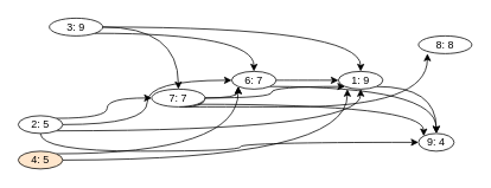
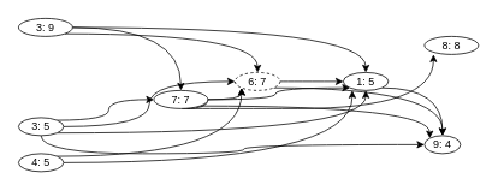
- <mxCell id="12" value="&lt;div&gt;3: 9&lt;/div&gt;" style="ellipse;whiteSpace=wrap;html=1;" vertex="1" parent="1"><mxGeometry x="55" y="20" width="60" height="20" as="geometry" /></mxCell>
+ <mxCell id="12" value="&lt;div&gt;3: 9&lt;/div&gt;" style="ellipse;whiteSpace=wrap;html=1;" vertex="1" parent="1"><mxGeometry x="20" y="20" width="60" height="20" as="geometry" /></mxCell>
- <mxCell id="18" value="6: 7" style="ellipse;whiteSpace=wrap;html=1;" vertex="1" parent="1"><mxGeometry x="260" y="80" width="50" height="20" as="geometry" /></mxCell>
+ <mxCell id="18" value="6: 7" style="ellipse;whiteSpace=wrap;html=1;dashed=1;" vertex="1" parent="1"><mxGeometry x="260" y="80" width="50" height="20" as="geometry" /></mxCell>
- <mxCell id="8" value="&lt;div&gt;1: 9&lt;/div&gt;" style="ellipse;whiteSpace=wrap;html=1;" vertex="1" parent="1"><mxGeometry x="380" y="80" width="50" height="20" as="geometry" /></mxCell>
+ <mxCell id="8" value="&lt;div&gt;1: 5&lt;/div&gt;" style="ellipse;whiteSpace=wrap;html=1;" vertex="1" parent="1"><mxGeometry x="380" y="80" width="50" height="20" as="geometry" /></mxCell>
- <mxCell id="6" value="2: 5" style="ellipse;whiteSpace=wrap;html=1;" vertex="1" parent="1"><mxGeometry x="20" y="130" width="50" height="20" as="geometry" /></mxCell>
+ <mxCell id="6" value="3: 5" style="ellipse;whiteSpace=wrap;html=1;" vertex="1" parent="1"><mxGeometry x="20" y="130" width="50" height="20" as="geometry" /></mxCell>
- <mxCell id="15" value="&lt;div&gt;4: 5&lt;/div&gt;" style="ellipse;whiteSpace=wrap;html=1;fillColor=#ffe6cc;" vertex="1" parent="1"><mxGeometry x="20" y="170" width="50" height="20" as="geometry" /></mxCell>
+ <mxCell id="15" value="&lt;div&gt;4: 5&lt;/div&gt;" style="ellipse;whiteSpace=wrap;html=1;" vertex="1" parent="1"><mxGeometry x="20" y="170" width="50" height="20" as="geometry" /></mxCell>
